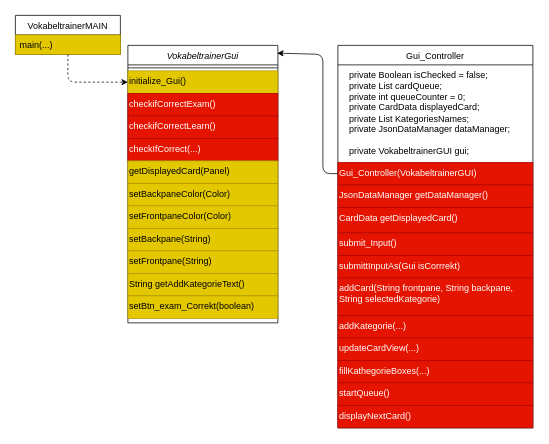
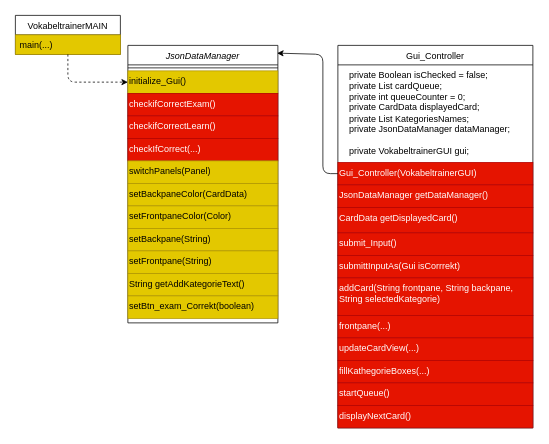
- <mxCell id="2" value="VokabeltrainerGui" style="swimlane;fontStyle=2;align=center;verticalAlign=top;childLayout=stackLayout;horizontal=1;startSize=26;horizontalStack=0;resizeParent=1;resizeLast=0;collapsible=1;marginBottom=0;rounded=0;shadow=0;strokeWidth=1;" vertex="1" parent="1"><mxGeometry x="170" y="60" width="200" height="370" as="geometry"><mxRectangle x="230" y="140" width="160" height="26" as="alternateBounds" /></mxGeometry></mxCell>
+ <mxCell id="2" value="JsonDataManager" style="swimlane;fontStyle=2;align=center;verticalAlign=top;childLayout=stackLayout;horizontal=1;startSize=26;horizontalStack=0;resizeParent=1;resizeLast=0;collapsible=1;marginBottom=0;rounded=0;shadow=0;strokeWidth=1;" vertex="1" parent="1"><mxGeometry x="170" y="60" width="200" height="370" as="geometry"><mxRectangle x="230" y="140" width="160" height="26" as="alternateBounds" /></mxGeometry></mxCell>
- <mxCell id="8" value="getDisplayedCard(Panel)" style="text;whiteSpace=wrap;html=1;fillColor=#e3c800;strokeColor=#B09500;fontColor=#000000;" vertex="1" parent="2"><mxGeometry y="154" width="200" height="30" as="geometry" /></mxCell>
+ <mxCell id="8" value="switchPanels(Panel)" style="text;whiteSpace=wrap;html=1;fillColor=#e3c800;strokeColor=#B09500;fontColor=#000000;" vertex="1" parent="2"><mxGeometry y="154" width="200" height="30" as="geometry" /></mxCell>
- <mxCell id="9" value="setBackpaneColor(Color)" style="text;whiteSpace=wrap;html=1;fillColor=#e3c800;strokeColor=#B09500;fontColor=#000000;" vertex="1" parent="2"><mxGeometry y="184" width="200" height="30" as="geometry" /></mxCell>
+ <mxCell id="9" value="setBackpaneColor(CardData)" style="text;whiteSpace=wrap;html=1;fillColor=#e3c800;strokeColor=#B09500;fontColor=#000000;" vertex="1" parent="2"><mxGeometry y="184" width="200" height="30" as="geometry" /></mxCell>
- <mxCell id="26" value="addKategorie(...)" style="text;whiteSpace=wrap;html=1;fillColor=#e51400;strokeColor=#B20000;fontColor=#ffffff;" vertex="1" parent="18"><mxGeometry y="360" width="260" height="30" as="geometry" /></mxCell>
+ <mxCell id="26" value="frontpane(...)" style="text;whiteSpace=wrap;html=1;fillColor=#e51400;strokeColor=#B20000;fontColor=#ffffff;" vertex="1" parent="18"><mxGeometry y="360" width="260" height="30" as="geometry" /></mxCell>
